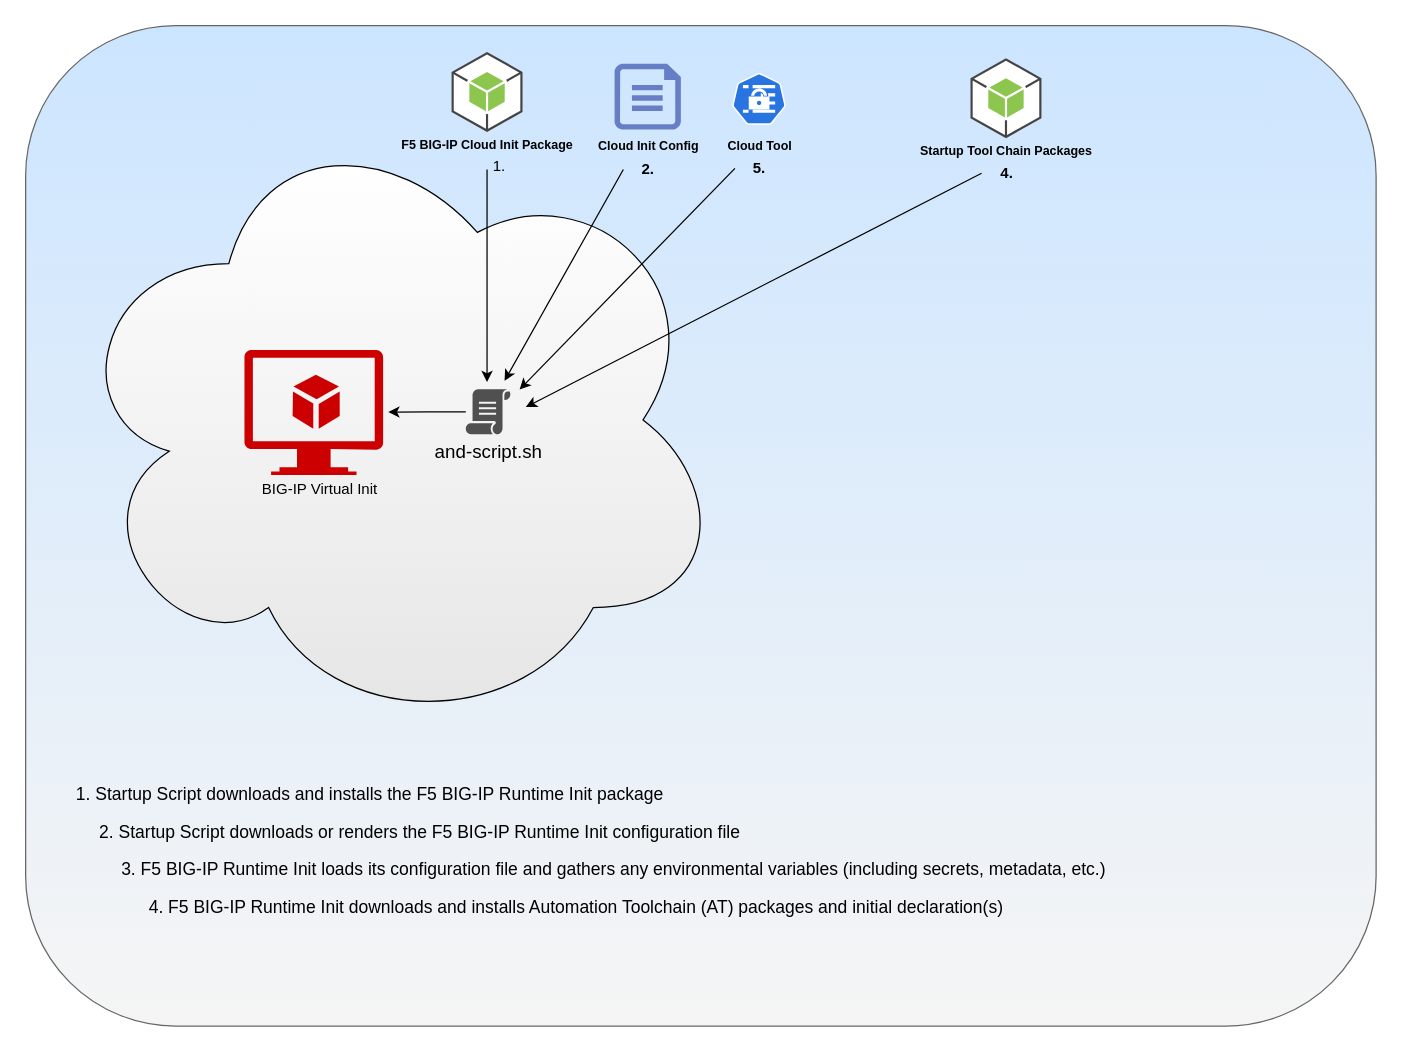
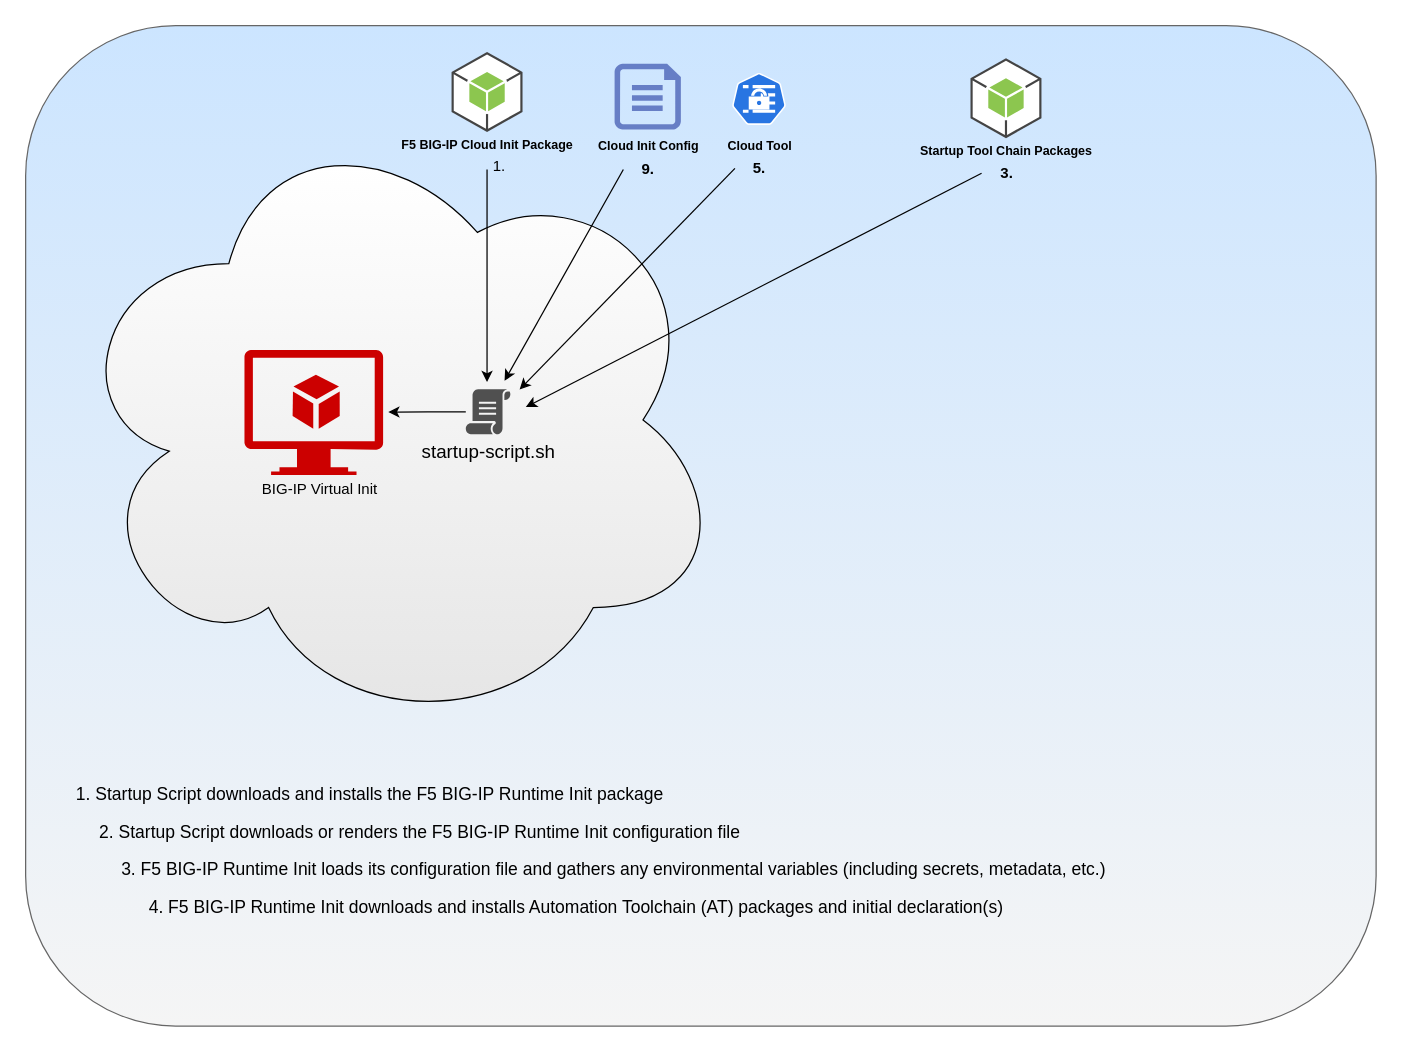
- <mxCell id="21" value="&lt;b&gt;2.&lt;/b&gt;" style="text;html=1;strokeColor=none;fillColor=none;align=center;verticalAlign=middle;whiteSpace=wrap;rounded=0;" parent="19" vertex="1"><mxGeometry x="40" y="73.266" width="40" height="22.362" as="geometry" /></mxCell>
+ <mxCell id="21" value="&lt;b&gt;9.&lt;/b&gt;" style="text;html=1;strokeColor=none;fillColor=none;align=center;verticalAlign=middle;whiteSpace=wrap;rounded=0;" parent="19" vertex="1"><mxGeometry x="40" y="73.266" width="40" height="22.362" as="geometry" /></mxCell>
- <mxCell id="35" value="&lt;b&gt;4.&lt;/b&gt;" style="text;html=1;strokeColor=none;fillColor=none;align=center;verticalAlign=middle;whiteSpace=wrap;rounded=0;" vertex="1" parent="1"><mxGeometry x="784.5" y="128" width="40" height="20" as="geometry" /></mxCell>
+ <mxCell id="35" value="&lt;b&gt;3.&lt;/b&gt;" style="text;html=1;strokeColor=none;fillColor=none;align=center;verticalAlign=middle;whiteSpace=wrap;rounded=0;" vertex="1" parent="1"><mxGeometry x="784.5" y="128" width="40" height="20" as="geometry" /></mxCell>
- <mxCell id="6" value="&lt;font style=&quot;font-size: 15px;&quot;&gt;and-script.sh&lt;/font&gt;" style="text;html=1;resizable=0;autosize=1;align=center;verticalAlign=middle;points=[];fillColor=none;strokeColor=none;rounded=0;opacity=50;fontSize=15;" parent="4" vertex="1"><mxGeometry x="-25" y="49" width="120" height="20" as="geometry" /></mxCell>
+ <mxCell id="6" value="&lt;font style=&quot;font-size: 15px;&quot;&gt;startup-script.sh&lt;/font&gt;" style="text;html=1;resizable=0;autosize=1;align=center;verticalAlign=middle;points=[];fillColor=none;strokeColor=none;rounded=0;opacity=50;fontSize=15;" parent="4" vertex="1"><mxGeometry x="-25" y="49" width="120" height="20" as="geometry" /></mxCell>
